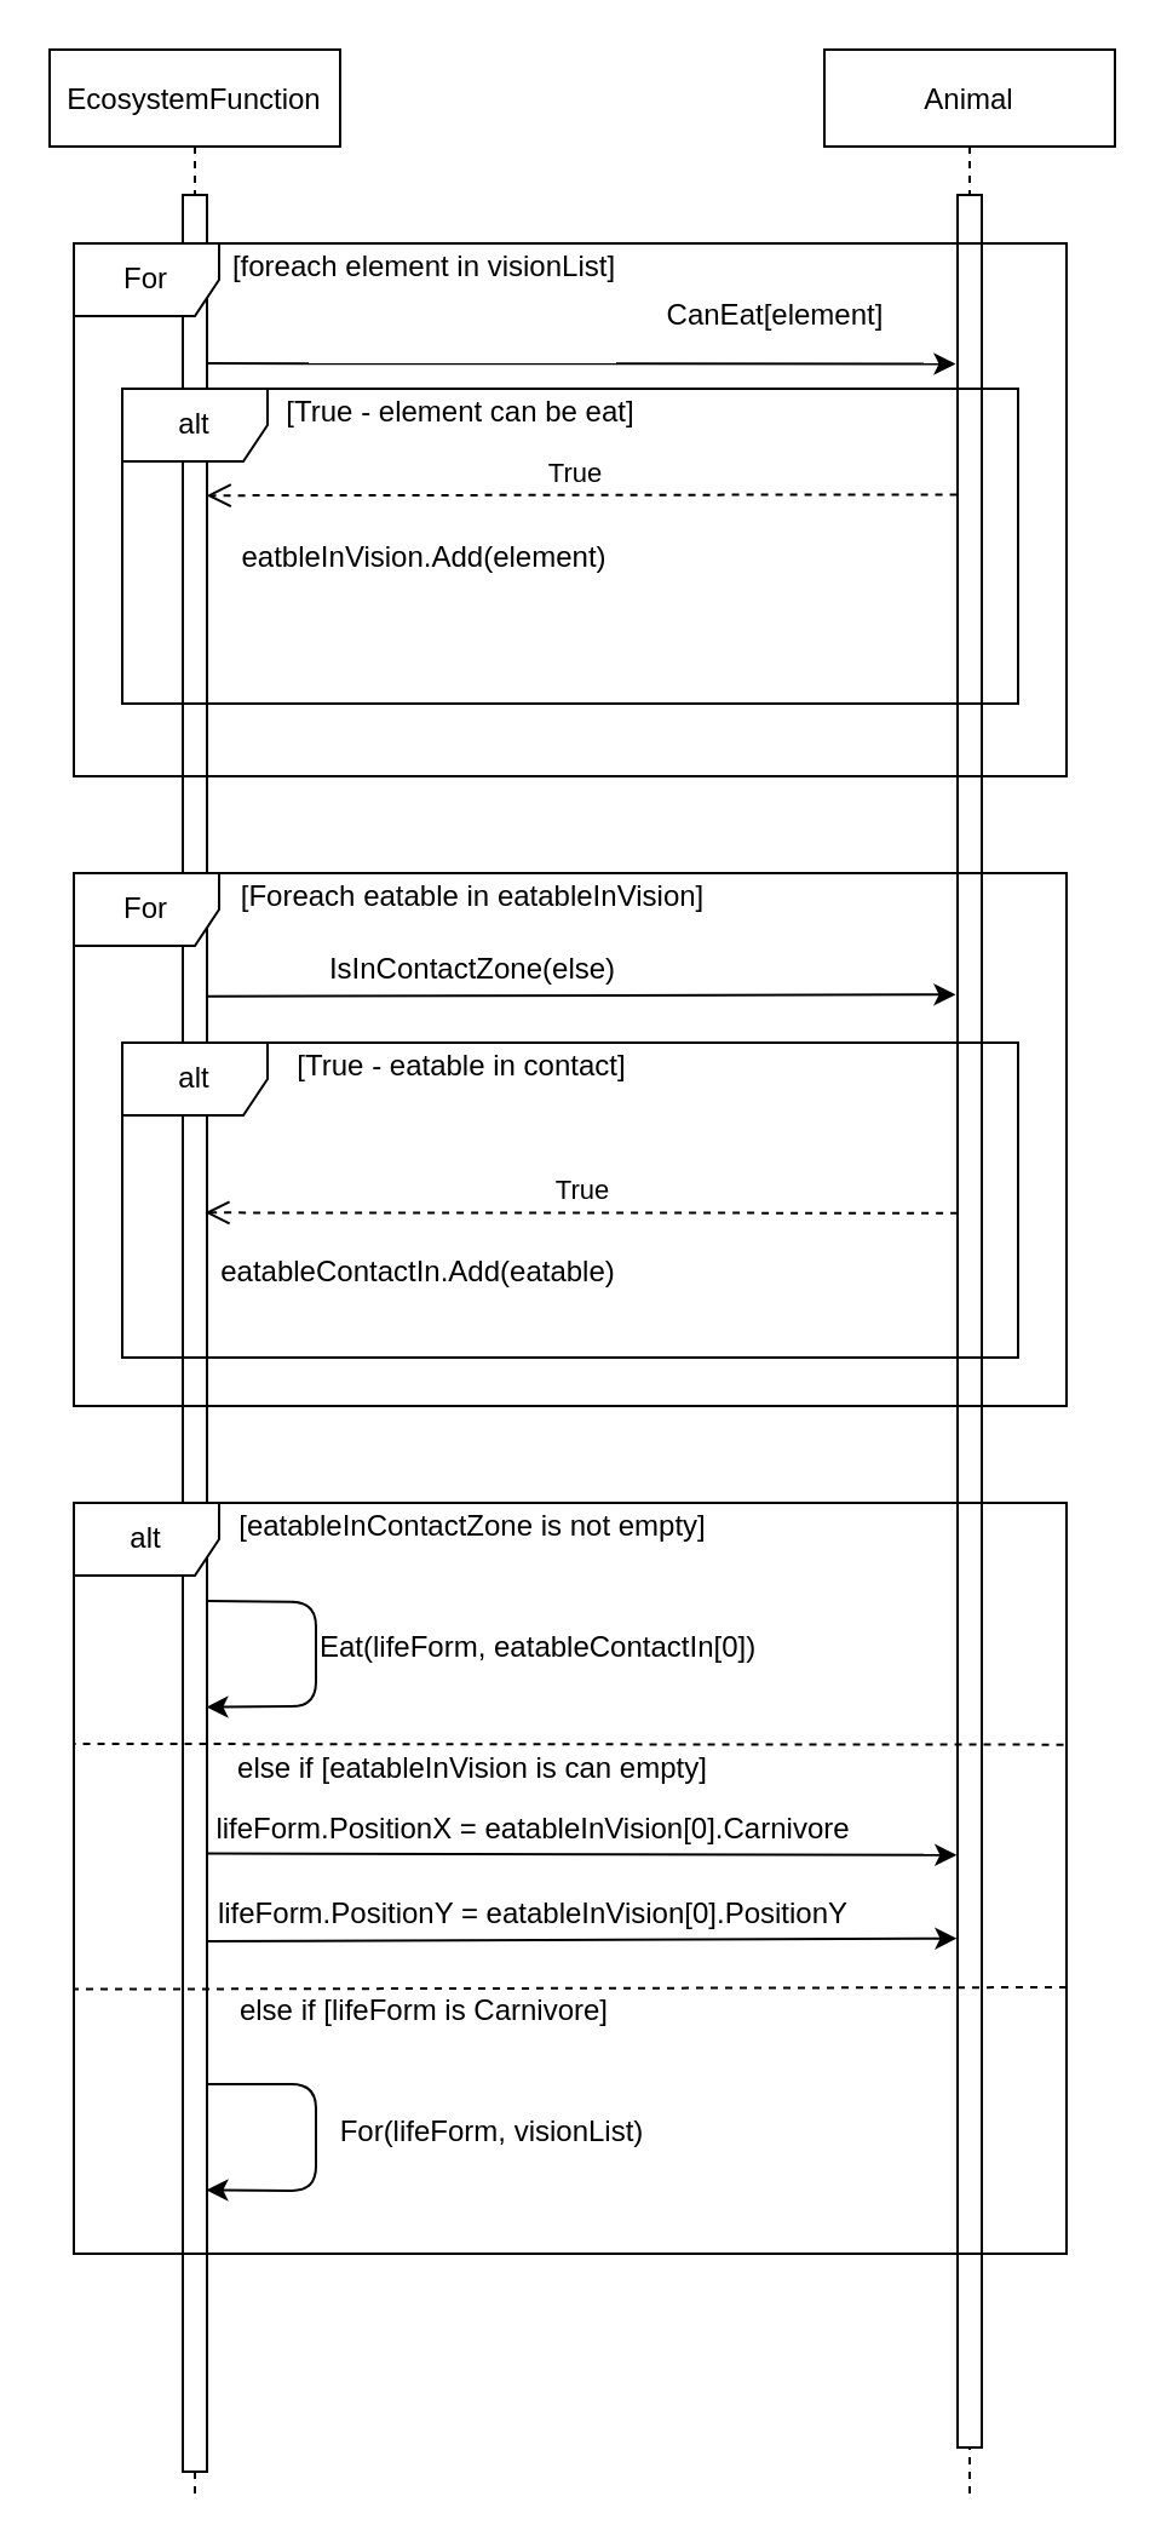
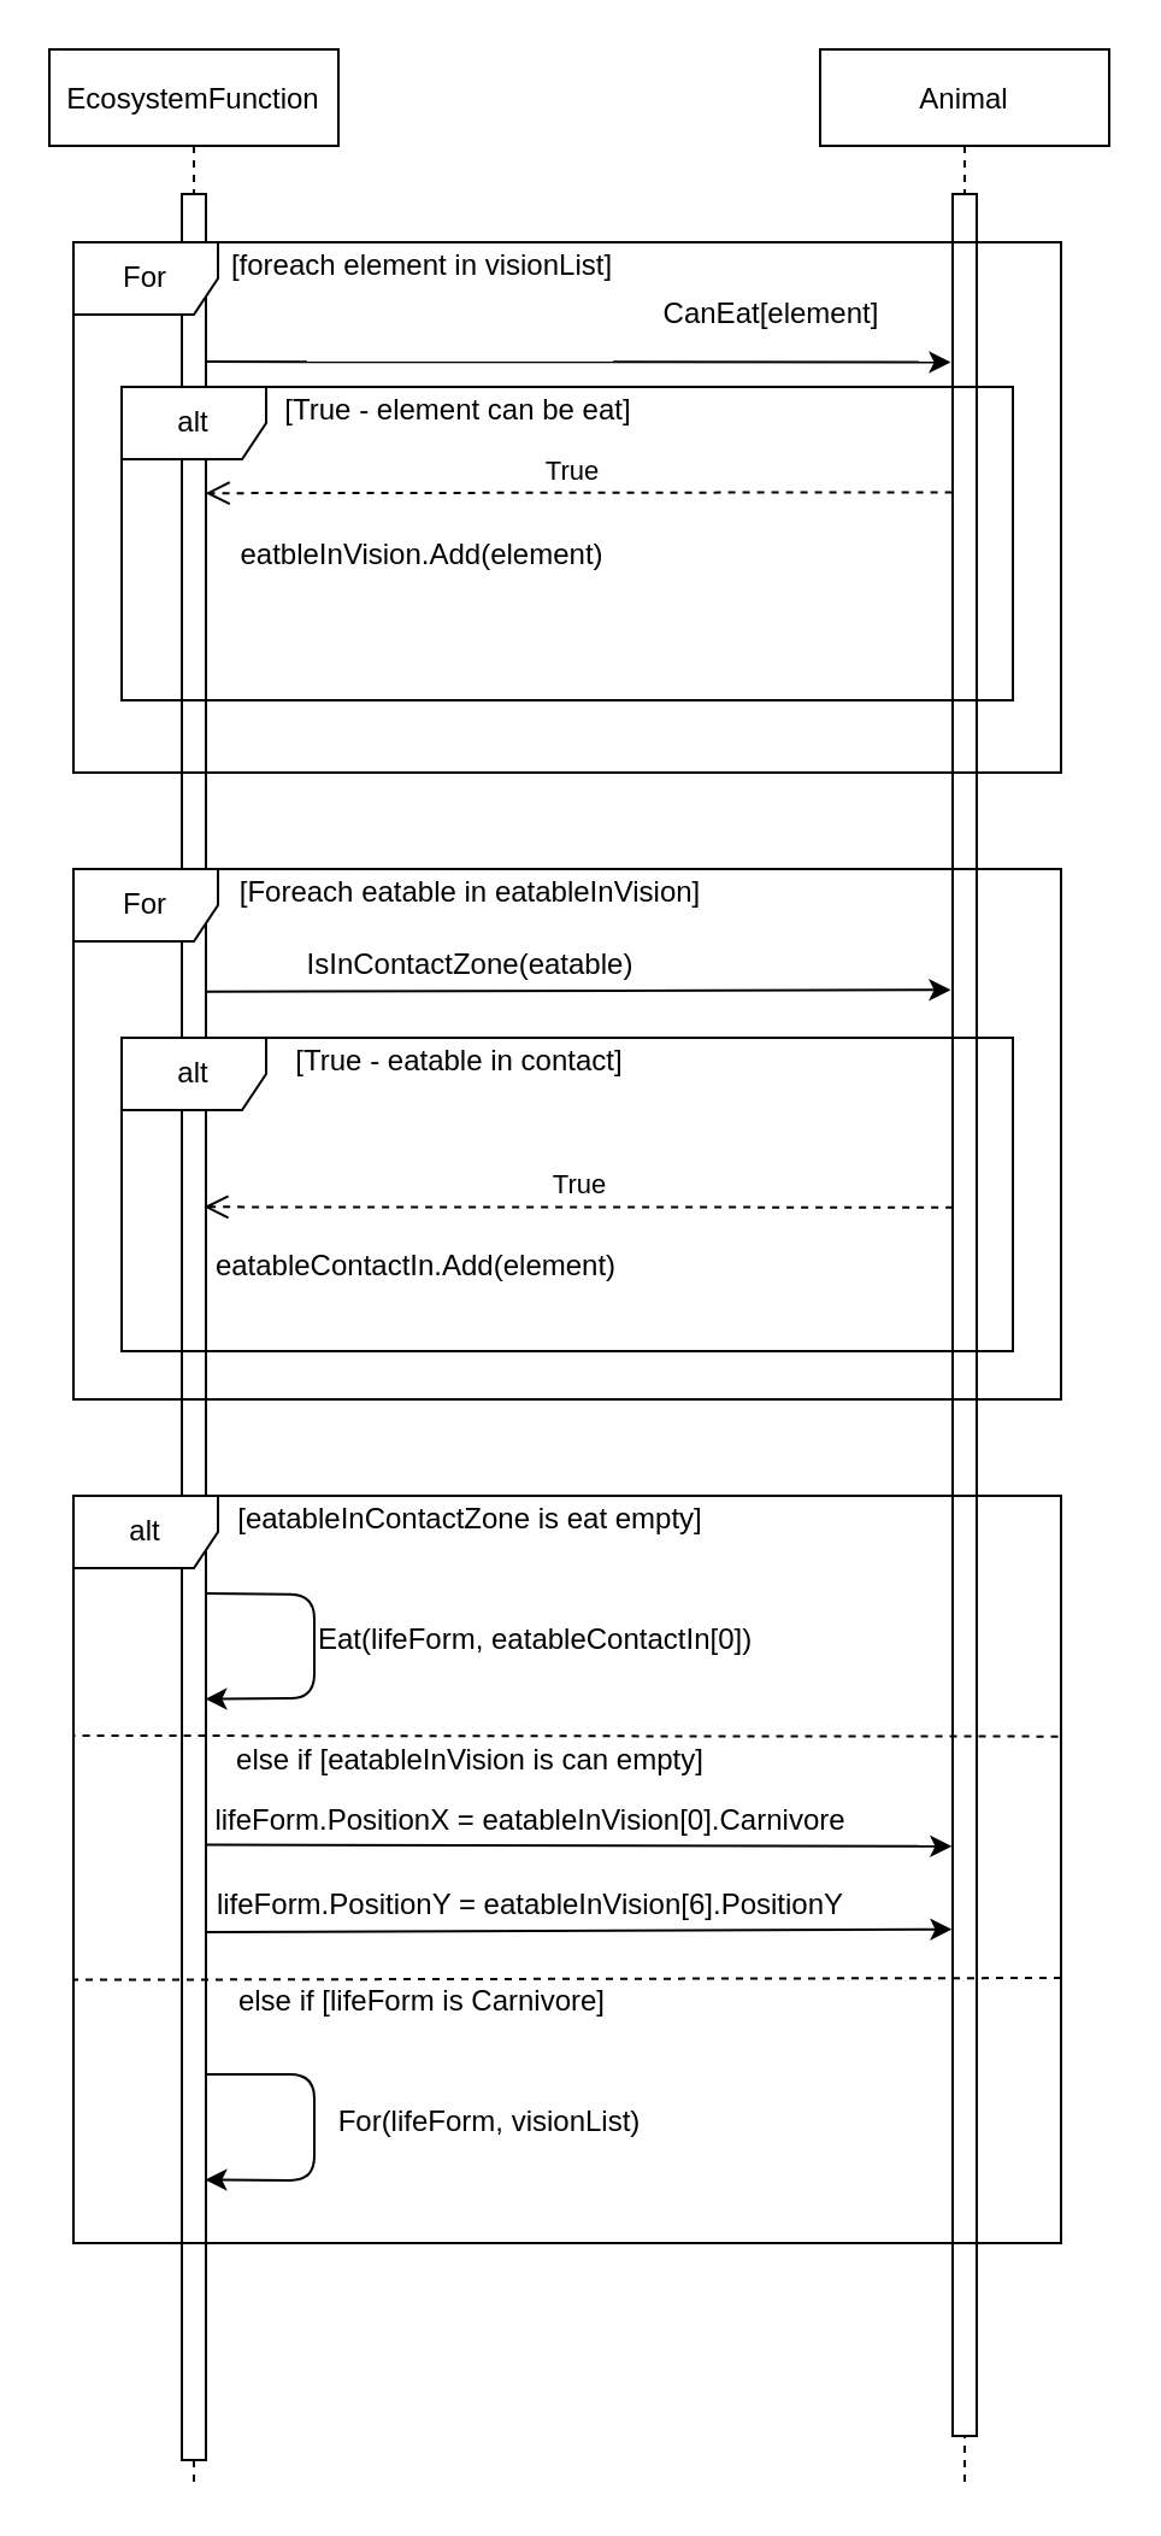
- <mxCell id="18" value="IsInContactZone(else)" style="text;html=1;strokeColor=none;fillColor=none;align=center;verticalAlign=middle;whiteSpace=wrap;rounded=0;" parent="1" vertex="1"><mxGeometry x="125" y="390" width="140" height="20" as="geometry" /></mxCell>
+ <mxCell id="18" value="IsInContactZone(eatable)" style="text;html=1;strokeColor=none;fillColor=none;align=center;verticalAlign=middle;whiteSpace=wrap;rounded=0;" parent="1" vertex="1"><mxGeometry x="125" y="390" width="140" height="20" as="geometry" /></mxCell>
- <mxCell id="22" value="eatableContactIn.Add(eatable)" style="text;html=1;strokeColor=none;fillColor=none;align=center;verticalAlign=middle;whiteSpace=wrap;rounded=0;" parent="1" vertex="1"><mxGeometry x="80" y="515" width="185" height="20" as="geometry" /></mxCell>
+ <mxCell id="22" value="eatableContactIn.Add(element)" style="text;html=1;strokeColor=none;fillColor=none;align=center;verticalAlign=middle;whiteSpace=wrap;rounded=0;" parent="1" vertex="1"><mxGeometry x="80" y="515" width="185" height="20" as="geometry" /></mxCell>
- <mxCell id="24" value="[eatableInContactZone is not empty]" style="text;html=1;strokeColor=none;fillColor=none;align=center;verticalAlign=middle;whiteSpace=wrap;rounded=0;" parent="1" vertex="1"><mxGeometry x="75" y="620" width="240" height="20" as="geometry" /></mxCell>
+ <mxCell id="24" value="[eatableInContactZone is eat empty]" style="text;html=1;strokeColor=none;fillColor=none;align=center;verticalAlign=middle;whiteSpace=wrap;rounded=0;" parent="1" vertex="1"><mxGeometry x="75" y="620" width="240" height="20" as="geometry" /></mxCell>
- <mxCell id="30" value="lifeForm.PositionY = eatableInVision[0].PositionY" style="text;html=1;strokeColor=none;fillColor=none;align=center;verticalAlign=middle;whiteSpace=wrap;rounded=0;" parent="1" vertex="1"><mxGeometry x="70" y="780" width="300" height="20" as="geometry" /></mxCell>
+ <mxCell id="30" value="lifeForm.PositionY = eatableInVision[6].PositionY" style="text;html=1;strokeColor=none;fillColor=none;align=center;verticalAlign=middle;whiteSpace=wrap;rounded=0;" parent="1" vertex="1"><mxGeometry x="70" y="780" width="300" height="20" as="geometry" /></mxCell>
